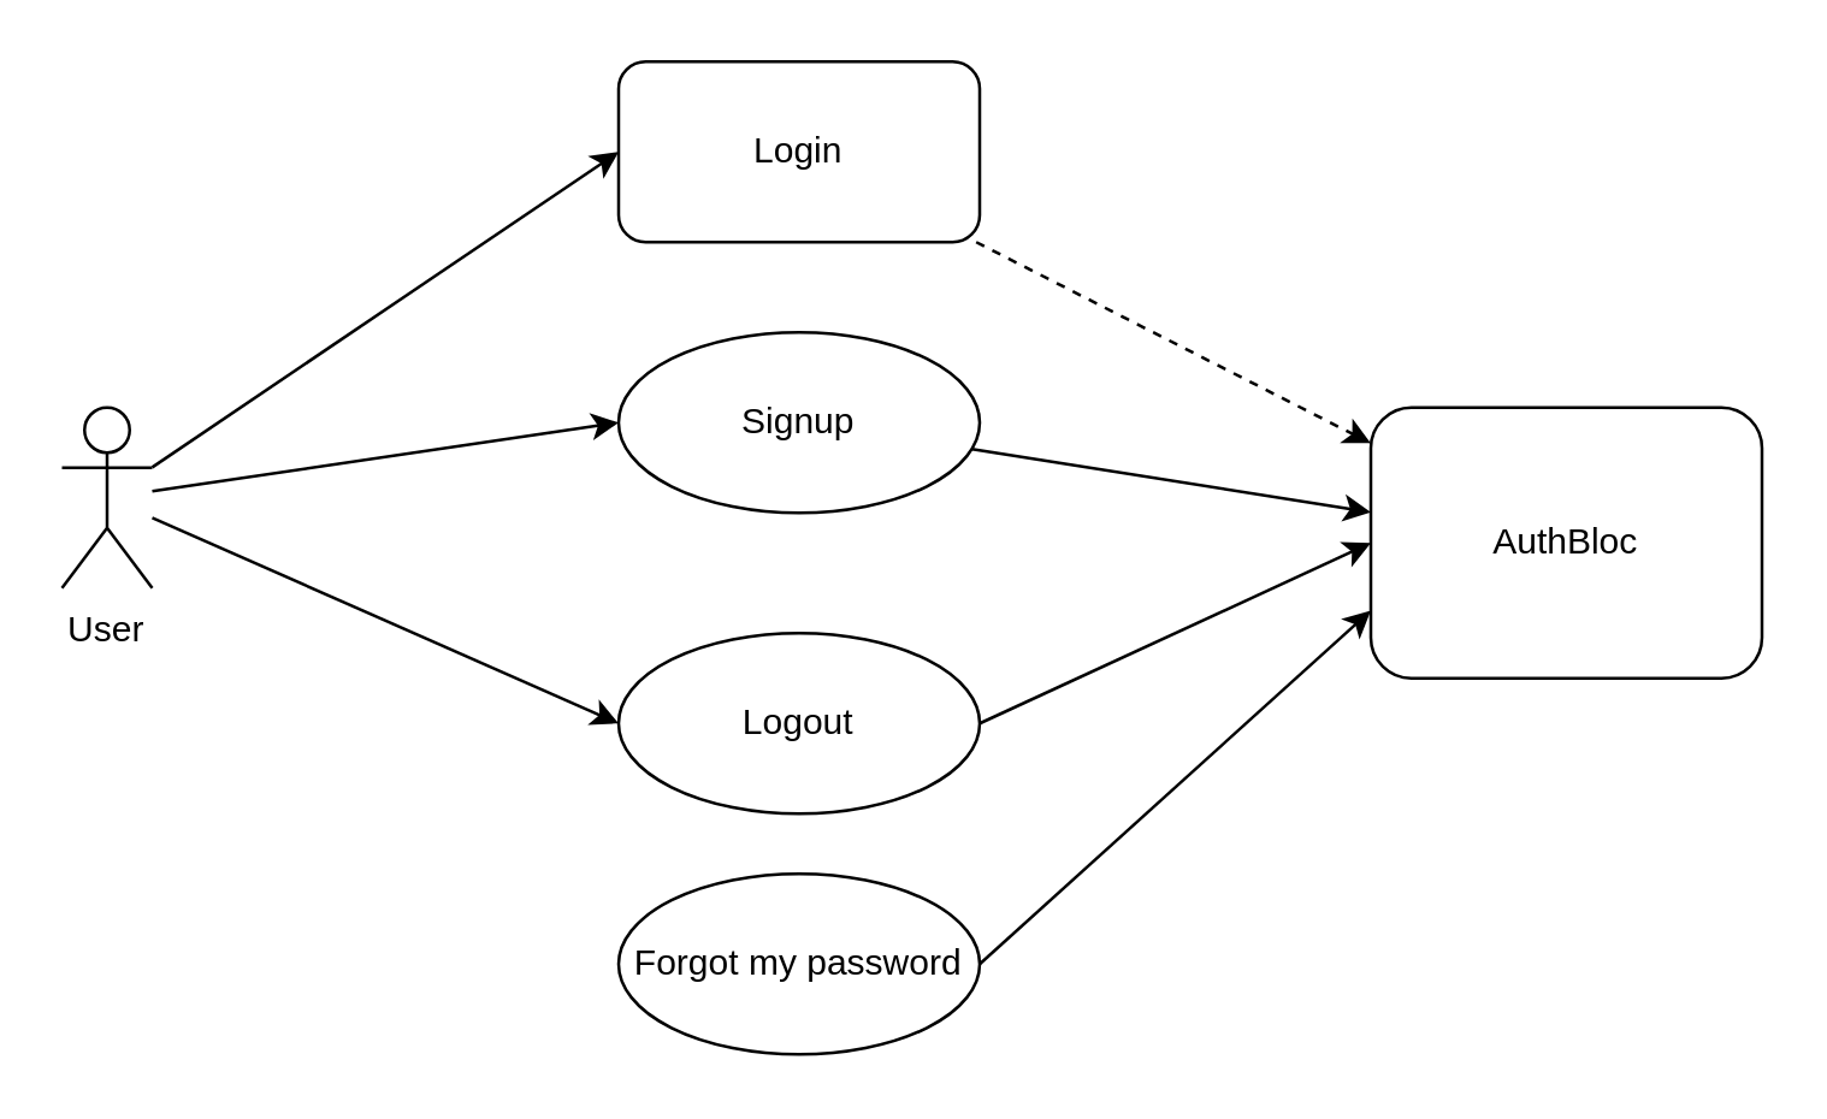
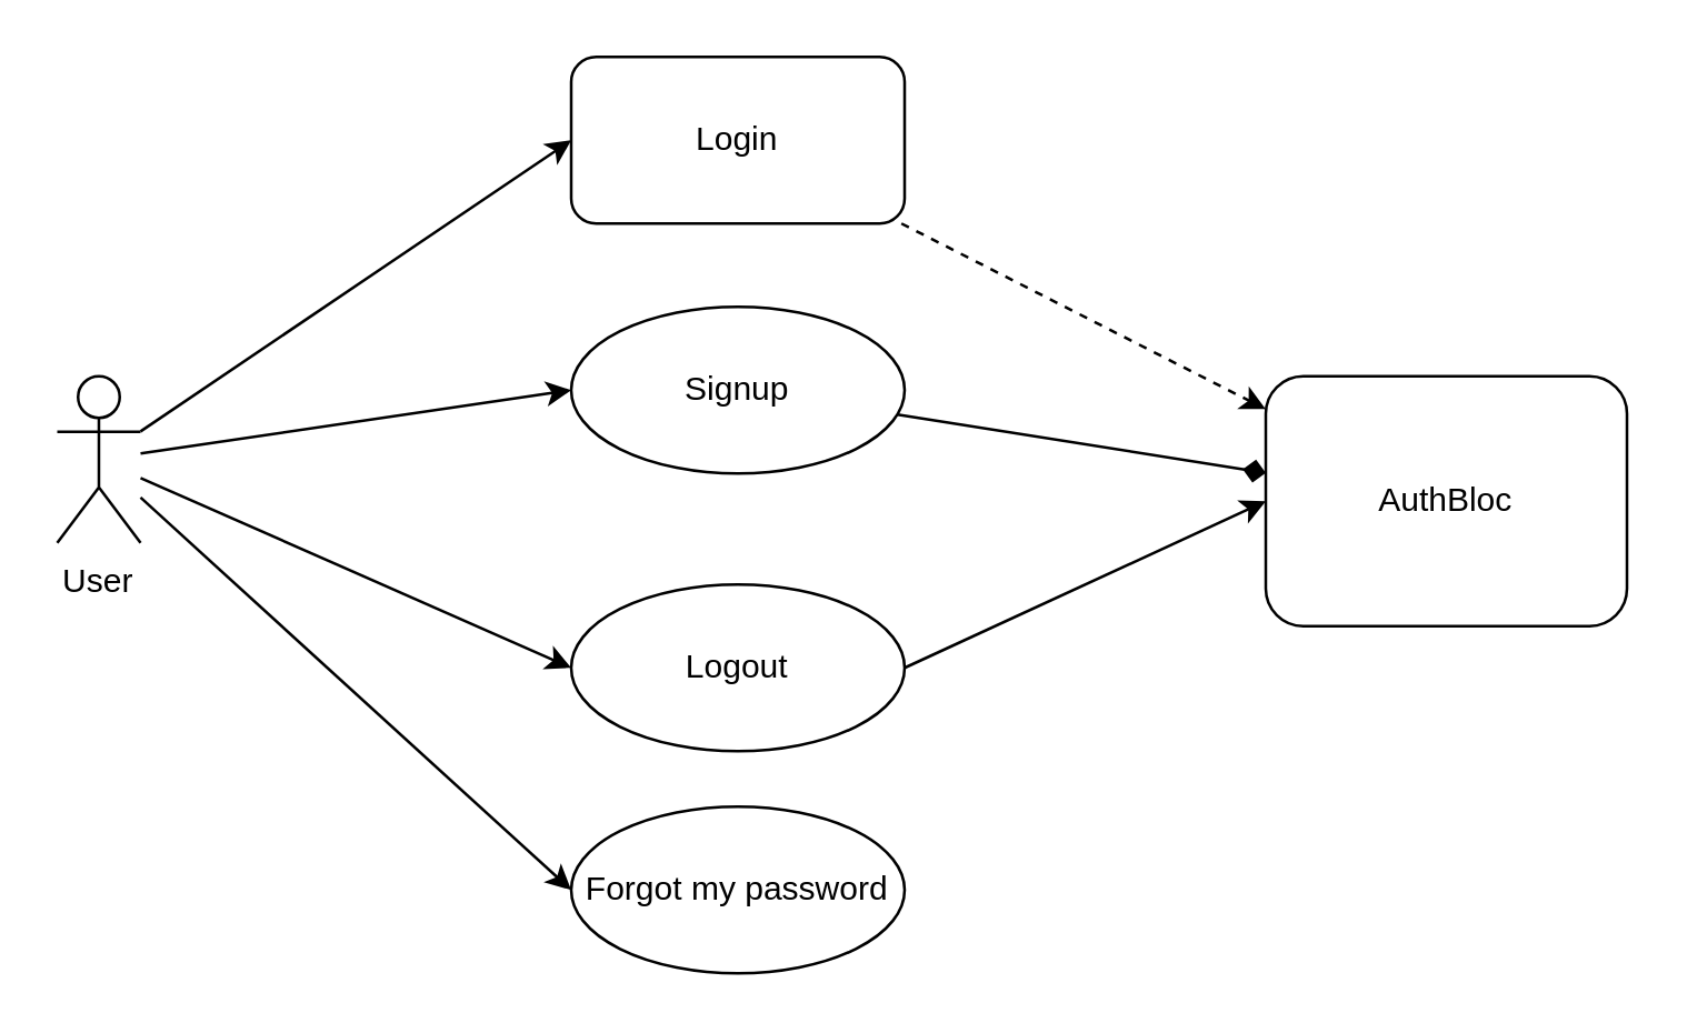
- <mxCell id="12" parent="1" source="5" target="7" edge="1"><mxGeometry relative="1" as="geometry" /></mxCell>
+ <mxCell id="12" parent="1" source="5" target="7" edge="1" style="endArrow=diamond;"><mxGeometry relative="1" as="geometry" /></mxCell>
+ <mxCell id="2" style="rounded=0;orthogonalLoop=1;jettySize=auto;html=1;entryX=0;entryY=0.5;entryDx=0;entryDy=0;" edge="1" parent="1" source="3" target="15"><mxGeometry relative="1" as="geometry" /></mxCell>
- <mxCell id="14" style="rounded=0;orthogonalLoop=1;jettySize=auto;html=1;entryX=0;entryY=0.75;entryDx=0;entryDy=0;exitX=1;exitY=0.5;exitDx=0;exitDy=0;" edge="1" parent="1" source="15" target="7"><mxGeometry relative="1" as="geometry" /></mxCell>
